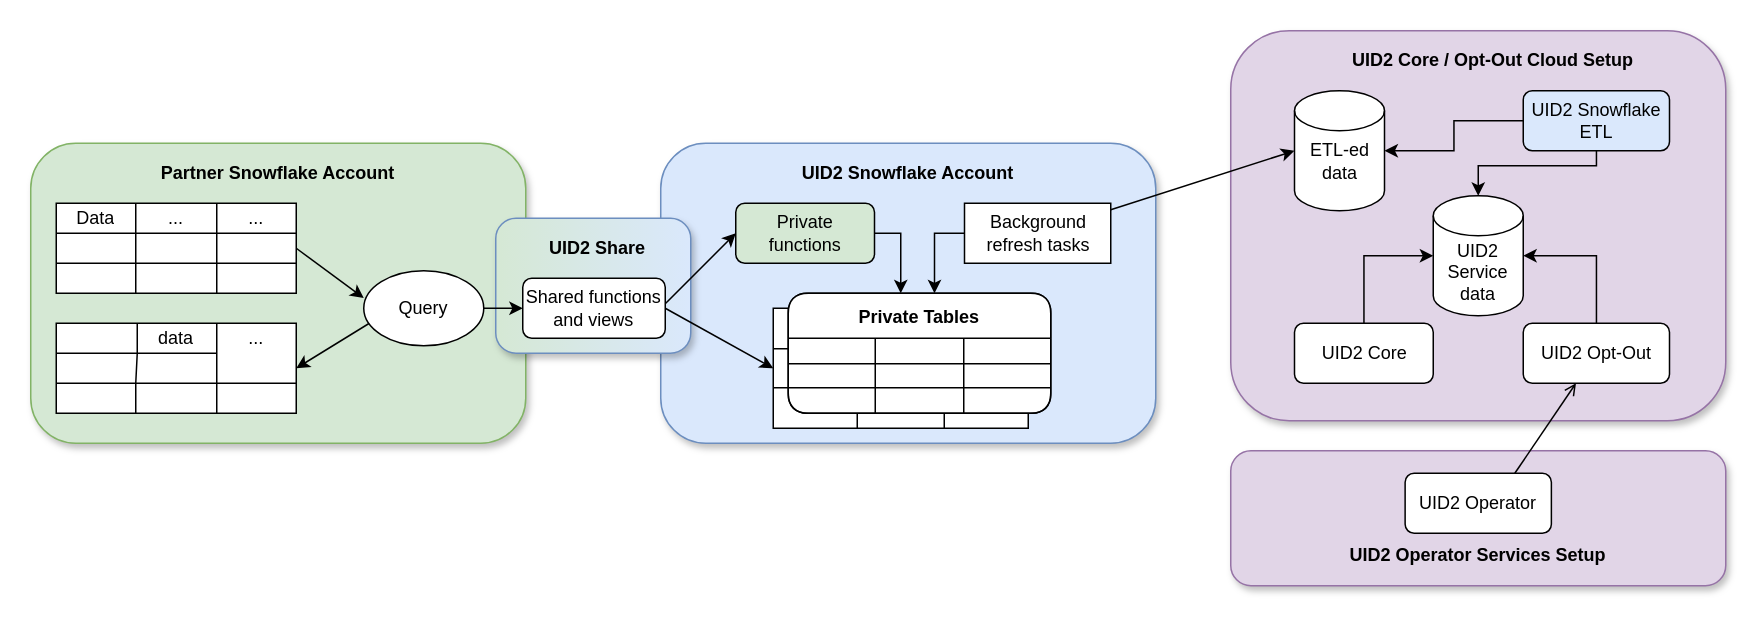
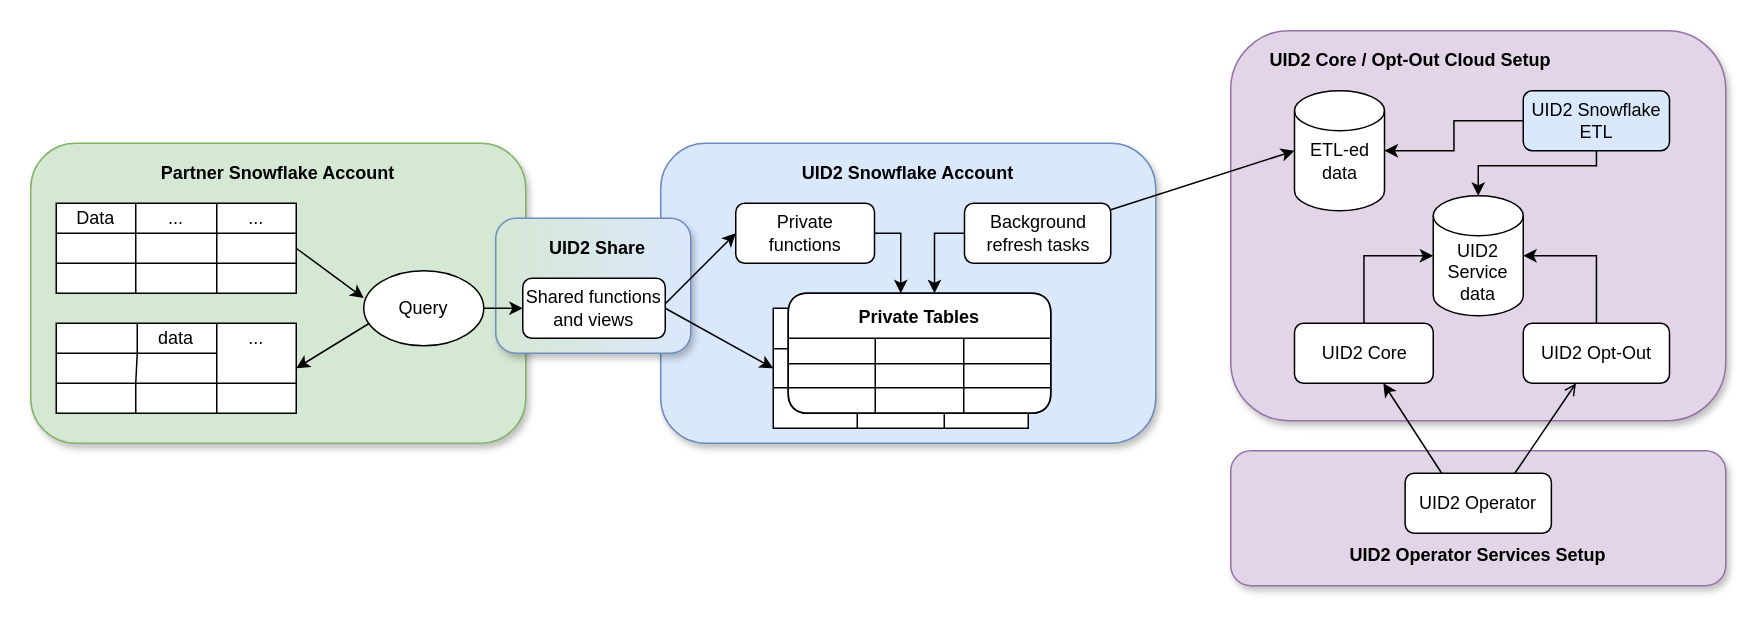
- <mxCell id="74" value="&lt;b&gt;UID2 Core / Opt-Out Cloud Setup&lt;/b&gt;" style="text;html=1;strokeColor=none;fillColor=none;align=center;verticalAlign=middle;whiteSpace=wrap;rounded=0;" parent="1" vertex="1"><mxGeometry x="900" y="30" width="190" height="20" as="geometry" /></mxCell>
+ <mxCell id="74" value="&lt;b&gt;UID2 Core / Opt-Out Cloud Setup&lt;/b&gt;" style="text;html=1;strokeColor=none;fillColor=none;align=center;verticalAlign=middle;whiteSpace=wrap;rounded=0;" parent="1" vertex="1"><mxGeometry x="845" y="30" width="190" height="20" as="geometry" /></mxCell>
- <mxCell id="50" value="Private&lt;br&gt;functions" style="rounded=1;whiteSpace=wrap;html=1;fillColor=#d5e8d4;" parent="1" vertex="1"><mxGeometry x="490" y="135" width="92.5" height="40" as="geometry" /></mxCell>
+ <mxCell id="50" value="Private&lt;br&gt;functions" style="rounded=1;whiteSpace=wrap;html=1;" parent="1" vertex="1"><mxGeometry x="490" y="135" width="92.5" height="40" as="geometry" /></mxCell>
- <mxCell id="52" value="Background refresh tasks" style="whiteSpace=wrap;html=1;rounded=0;" parent="1" vertex="1"><mxGeometry x="642.5" y="135" width="97.5" height="40" as="geometry" /></mxCell>
+ <mxCell id="52" value="Background refresh tasks" style="rounded=1;whiteSpace=wrap;html=1;" parent="1" vertex="1"><mxGeometry x="642.5" y="135" width="97.5" height="40" as="geometry" /></mxCell>
+ <mxCell id="84" style="rounded=0;orthogonalLoop=1;jettySize=auto;html=1;exitX=0.25;exitY=0;exitDx=0;exitDy=0;" parent="1" source="86" target="76" edge="1"><mxGeometry relative="1" as="geometry" /></mxCell>
